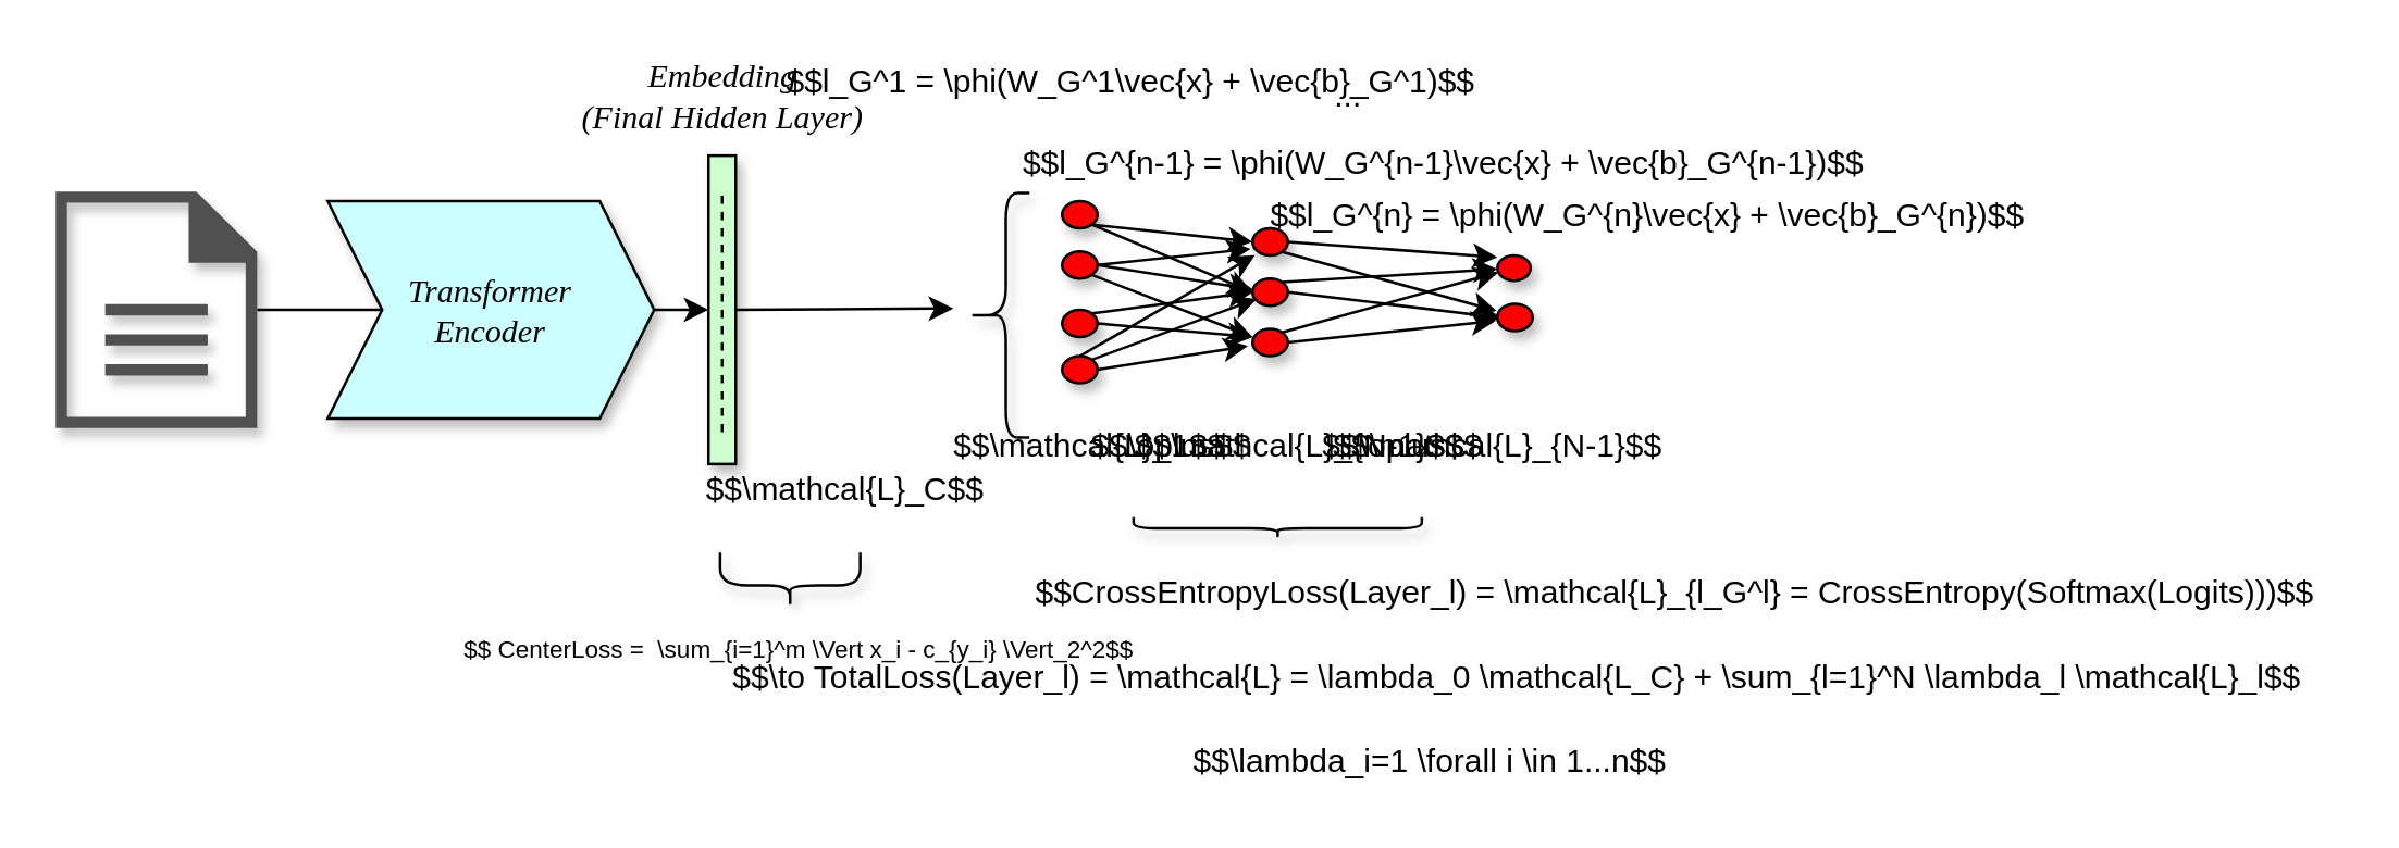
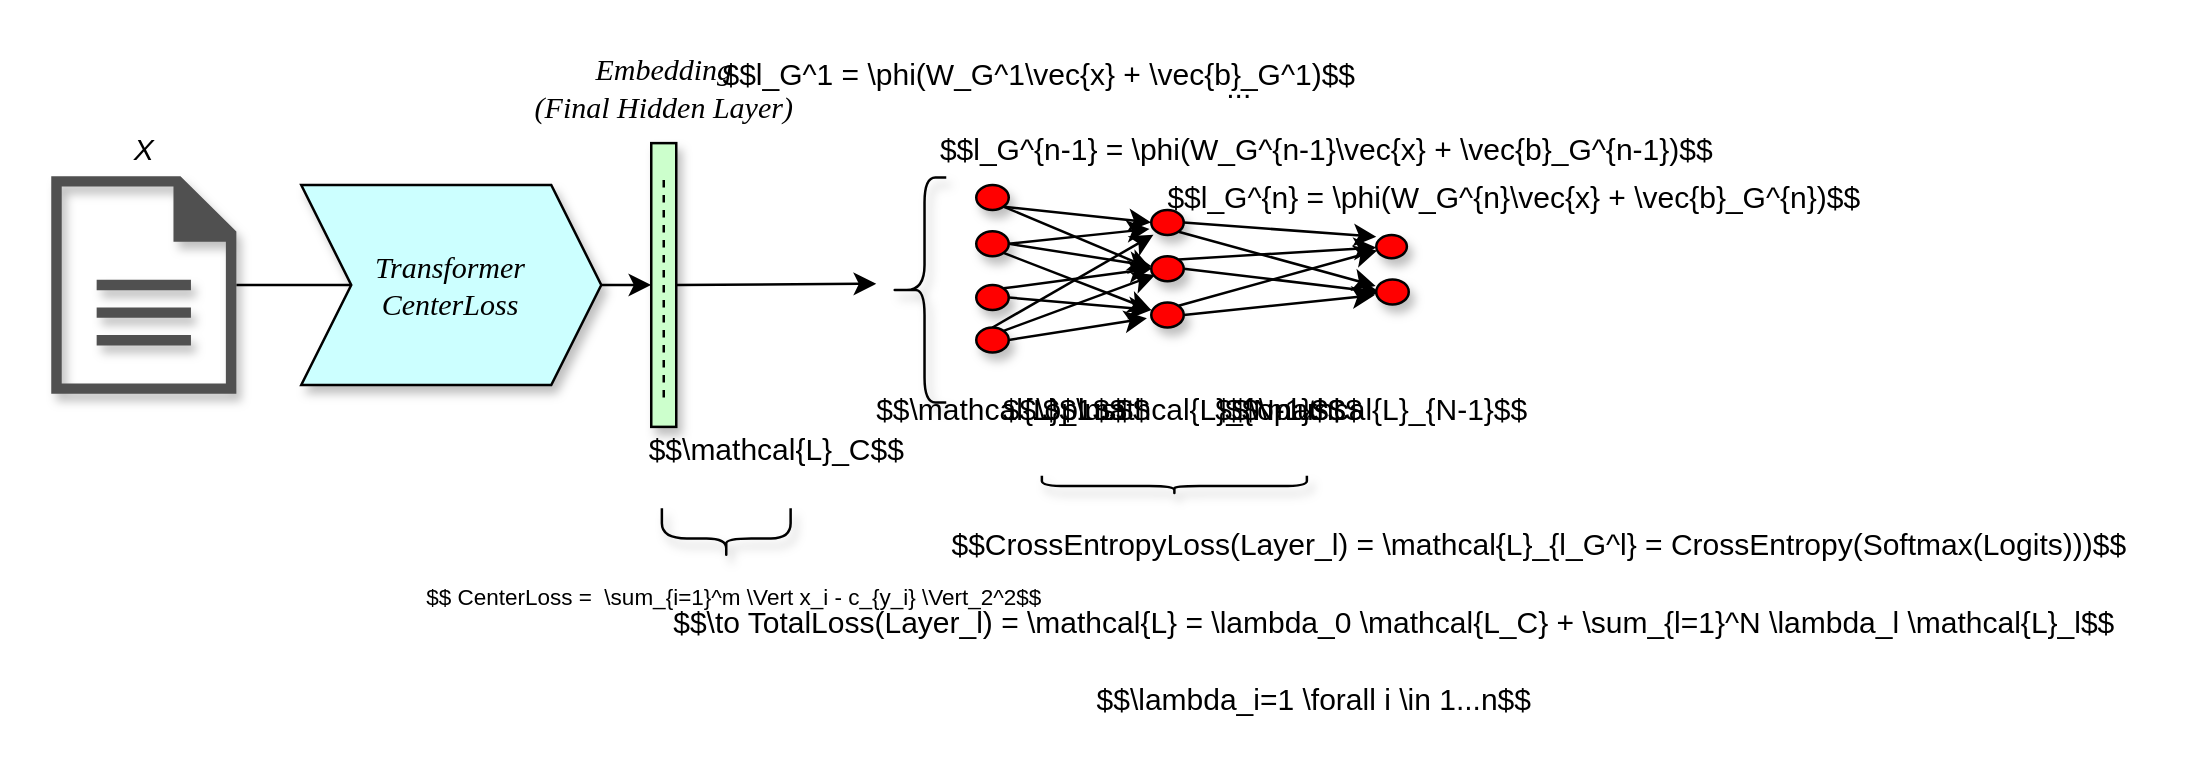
+ <mxCell id="5" value="X" style="text;html=1;align=center;verticalAlign=middle;resizable=0;points=[];autosize=1;fontStyle=2" vertex="1" parent="1"><mxGeometry x="47.02" y="50" width="20" height="20" as="geometry" /></mxCell>
- <mxCell id="7" value="&lt;i&gt;&lt;font face=&quot;Garamond&quot;&gt;Transformer&lt;br&gt;Encoder&lt;/font&gt;&lt;br&gt;&lt;/i&gt;" style="shape=step;perimeter=stepPerimeter;whiteSpace=wrap;html=1;fixedSize=1;fillColor=#CCFFFF;shadow=1;" vertex="1" parent="1"><mxGeometry x="120" y="73.5" width="120" height="80" as="geometry" /></mxCell>
+ <mxCell id="7" value="&lt;i&gt;&lt;font face=&quot;Garamond&quot;&gt;Transformer&lt;br&gt;CenterLoss&lt;/font&gt;&lt;br&gt;&lt;/i&gt;" style="shape=step;perimeter=stepPerimeter;whiteSpace=wrap;html=1;fixedSize=1;fillColor=#CCFFFF;shadow=1;" vertex="1" parent="1"><mxGeometry x="120" y="73.5" width="120" height="80" as="geometry" /></mxCell>
